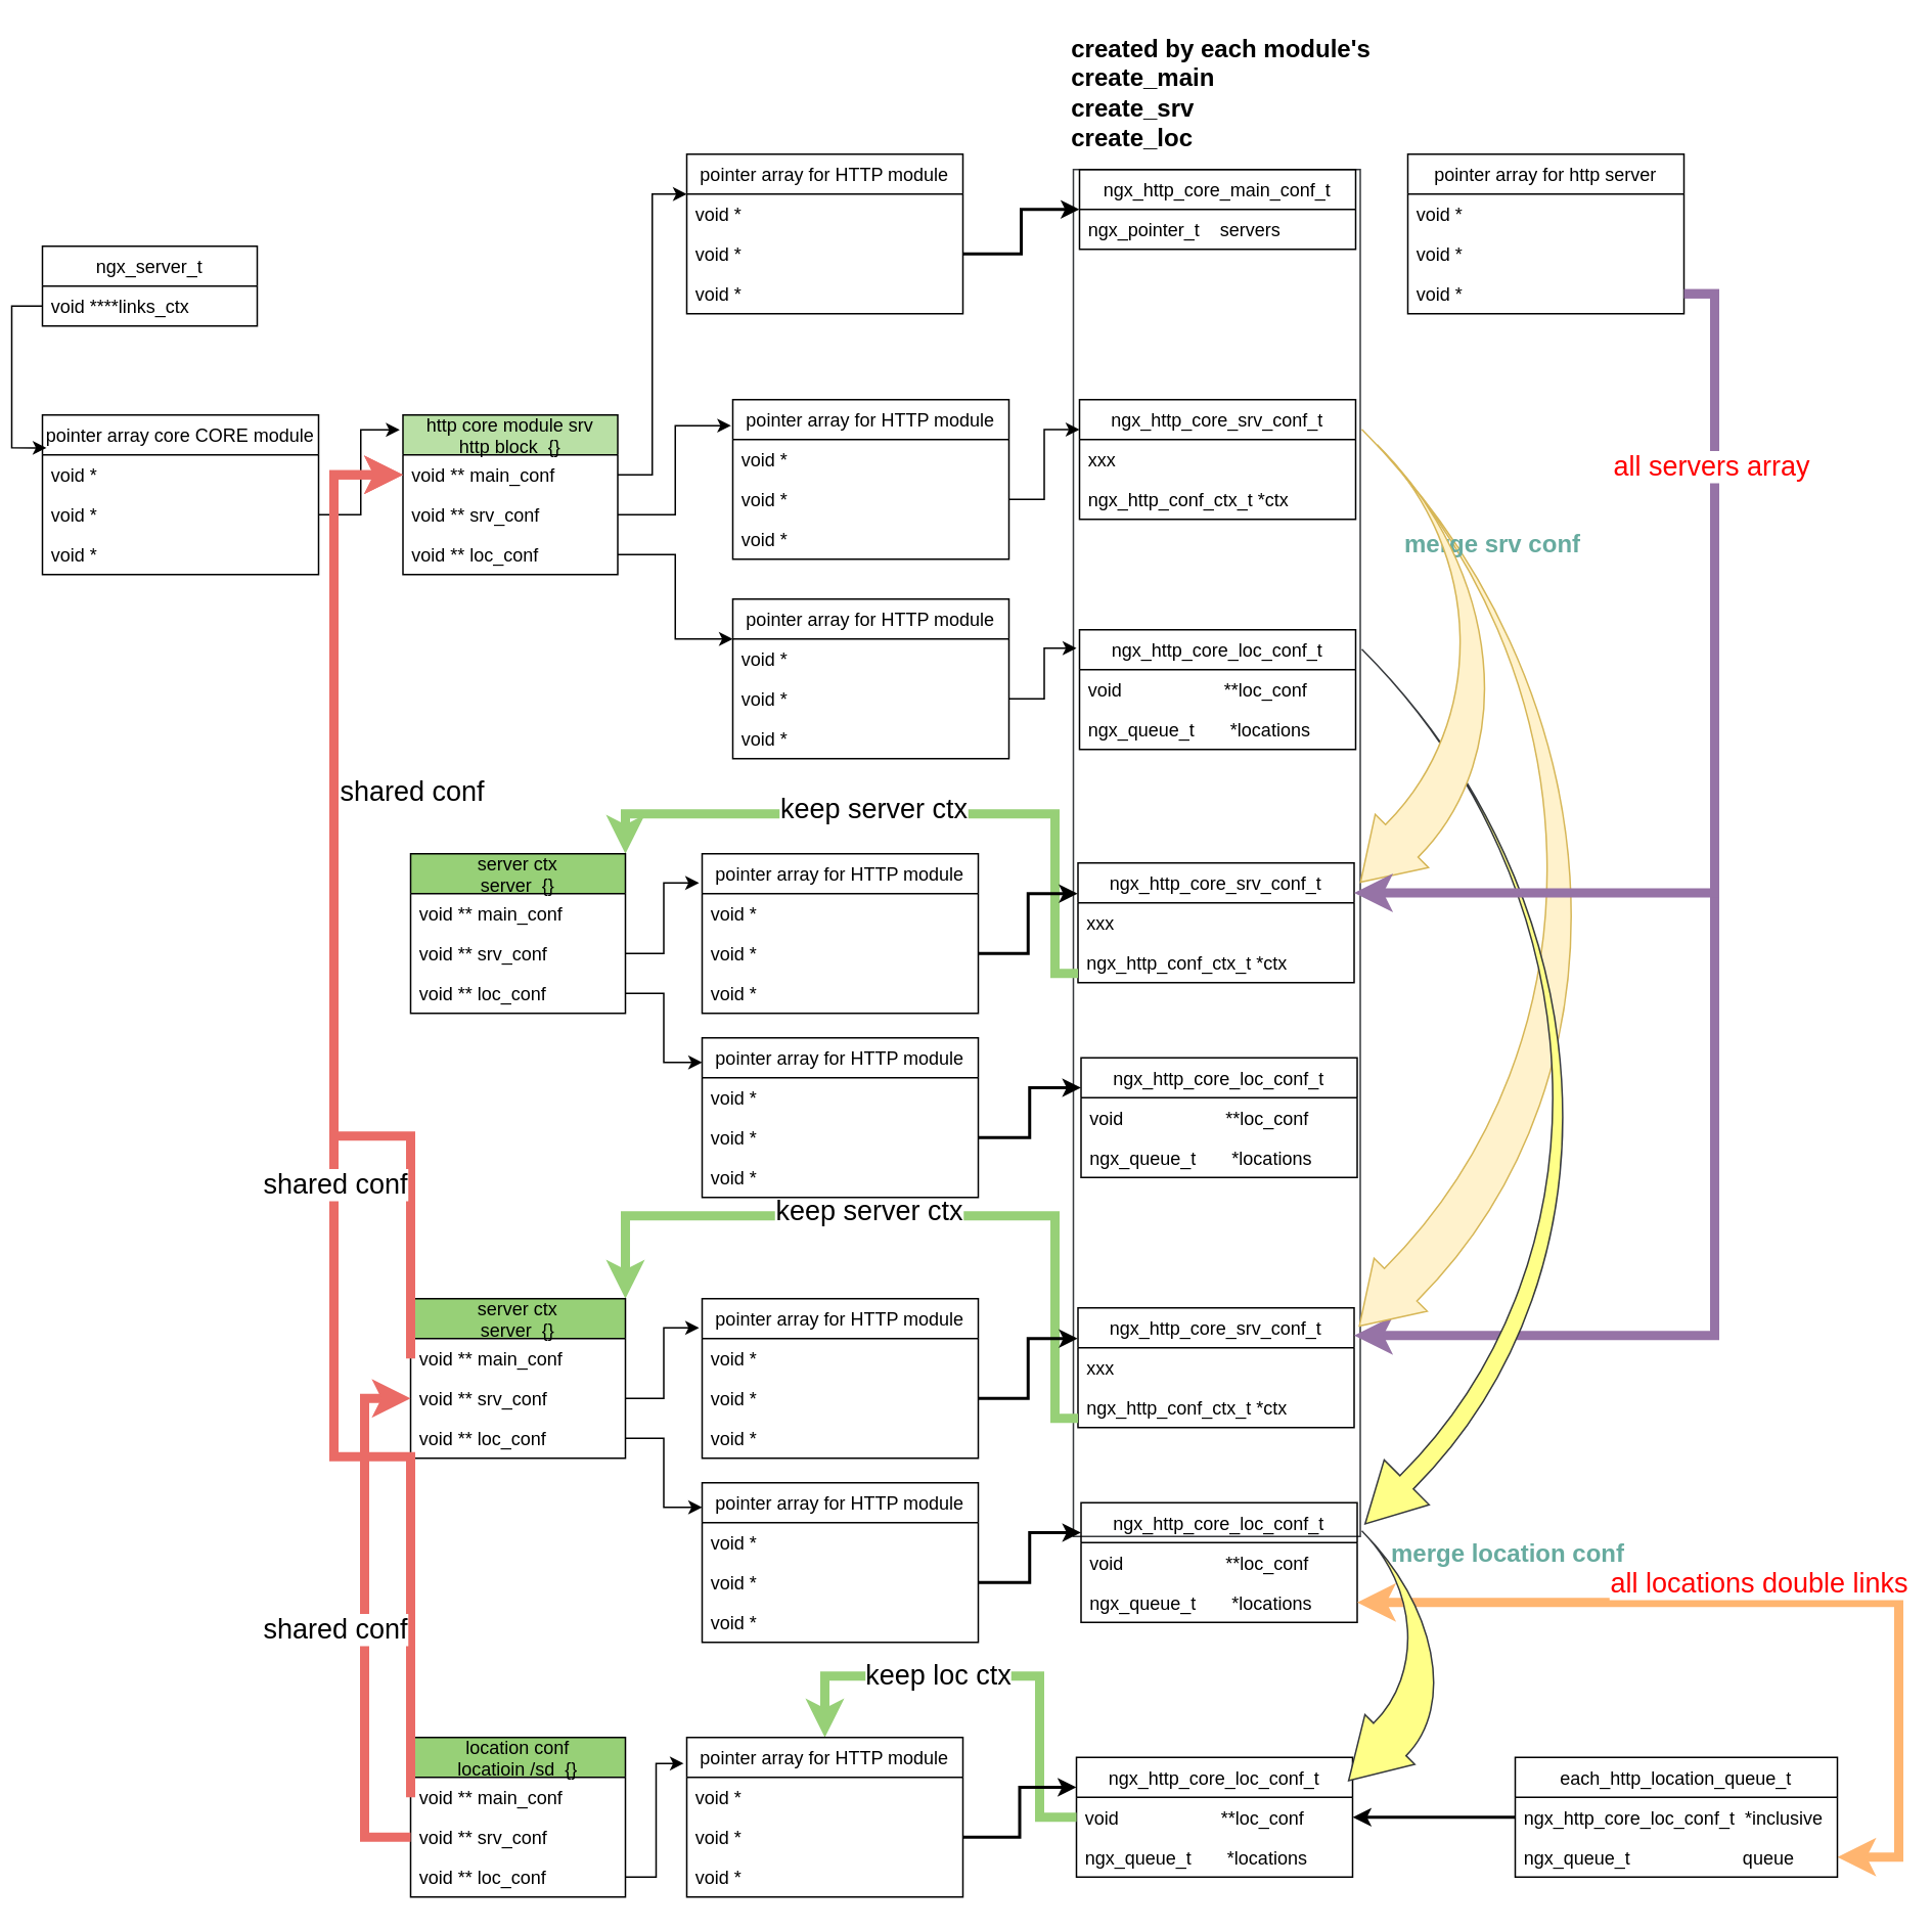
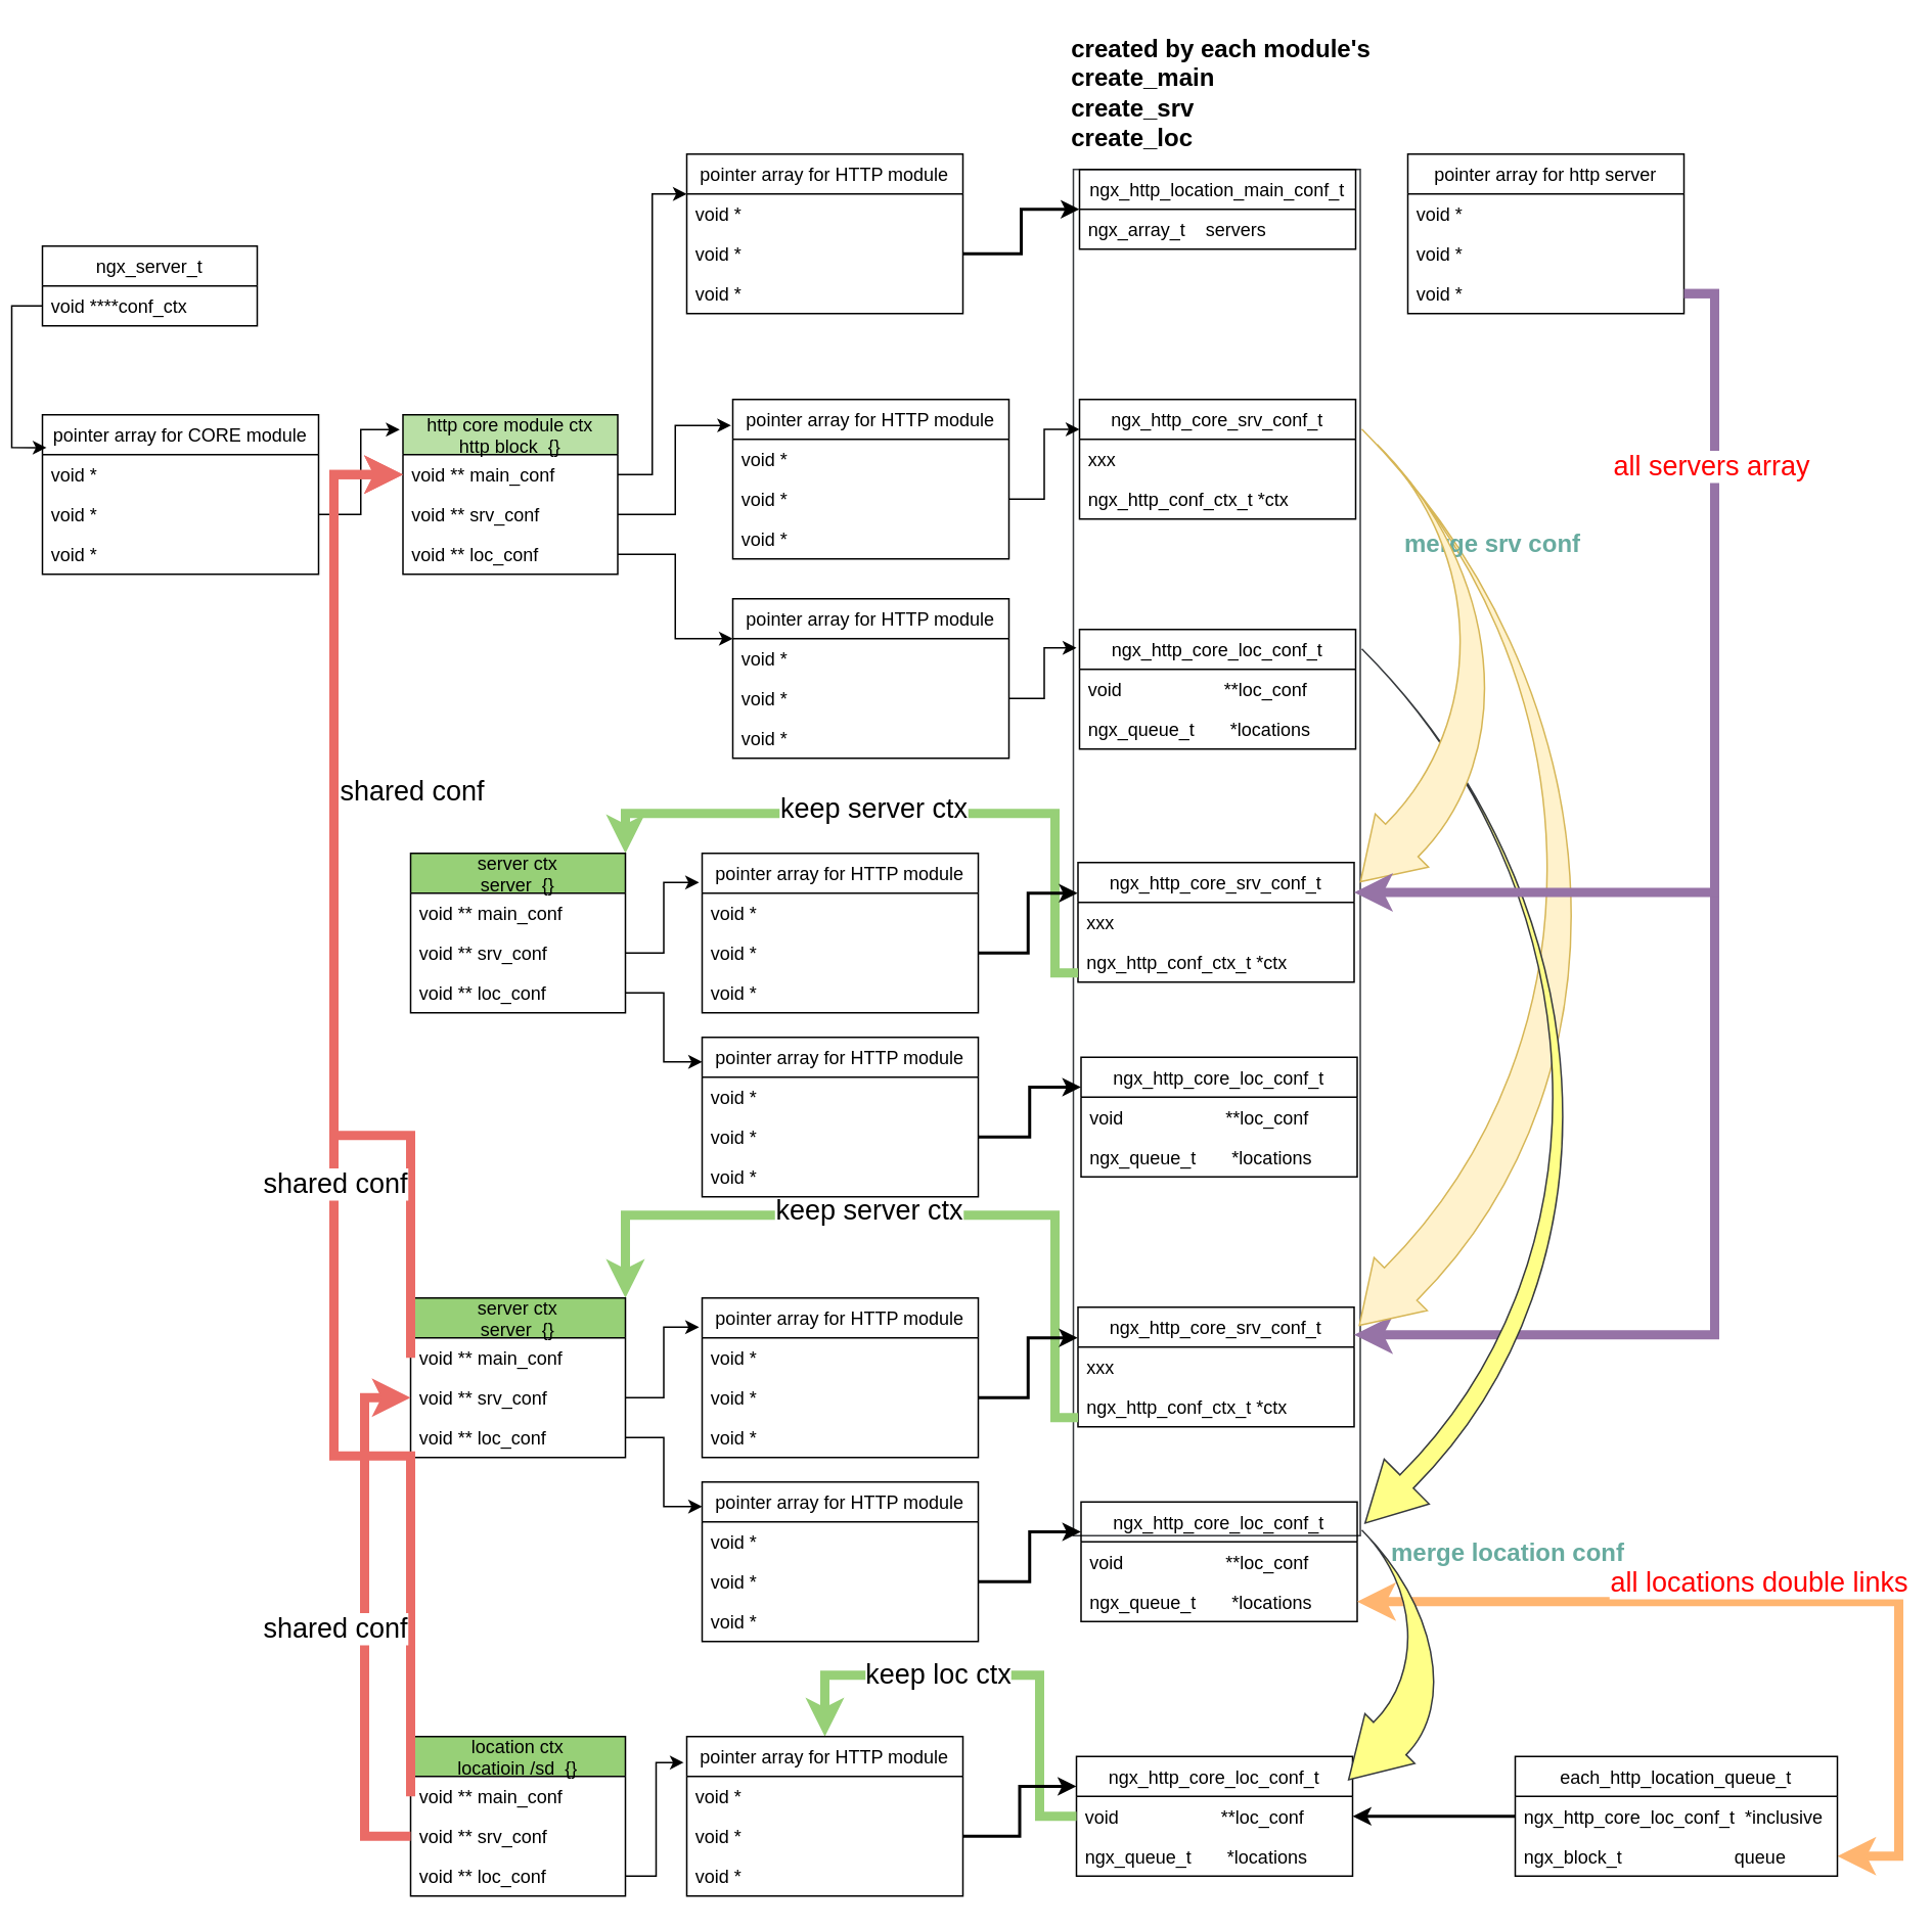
- <mxCell id="3" value="ngx_http_core_main_conf_t" style="swimlane;fontStyle=0;childLayout=stackLayout;horizontal=1;startSize=26;fillColor=none;horizontalStack=0;resizeParent=1;resizeParentMax=0;resizeLast=0;collapsible=1;marginBottom=0;" parent="2" vertex="1"><mxGeometry x="4" width="180" height="52" as="geometry" /></mxCell>
+ <mxCell id="3" value="ngx_http_location_main_conf_t" style="swimlane;fontStyle=0;childLayout=stackLayout;horizontal=1;startSize=26;fillColor=none;horizontalStack=0;resizeParent=1;resizeParentMax=0;resizeLast=0;collapsible=1;marginBottom=0;" parent="2" vertex="1"><mxGeometry x="4" width="180" height="52" as="geometry" /></mxCell>
- <mxCell id="4" value="ngx_pointer_t    servers" style="text;strokeColor=none;fillColor=none;align=left;verticalAlign=top;spacingLeft=4;spacingRight=4;overflow=hidden;rotatable=0;points=[[0,0.5],[1,0.5]];portConstraint=eastwest;" parent="3" vertex="1"><mxGeometry y="26" width="180" height="26" as="geometry" /></mxCell>
+ <mxCell id="4" value="ngx_array_t    servers" style="text;strokeColor=none;fillColor=none;align=left;verticalAlign=top;spacingLeft=4;spacingRight=4;overflow=hidden;rotatable=0;points=[[0,0.5],[1,0.5]];portConstraint=eastwest;" parent="3" vertex="1"><mxGeometry y="26" width="180" height="26" as="geometry" /></mxCell>
- <mxCell id="45" value="void ****links_ctx" style="text;strokeColor=none;fillColor=none;align=left;verticalAlign=top;spacingLeft=4;spacingRight=4;overflow=hidden;rotatable=0;points=[[0,0.5],[1,0.5]];portConstraint=eastwest;" parent="44" vertex="1"><mxGeometry y="26" width="140" height="26" as="geometry" /></mxCell>
+ <mxCell id="45" value="void ****conf_ctx" style="text;strokeColor=none;fillColor=none;align=left;verticalAlign=top;spacingLeft=4;spacingRight=4;overflow=hidden;rotatable=0;points=[[0,0.5],[1,0.5]];portConstraint=eastwest;" parent="44" vertex="1"><mxGeometry y="26" width="140" height="26" as="geometry" /></mxCell>
- <mxCell id="58" value="http core module srv&#10;http block  {}" style="swimlane;fontStyle=0;childLayout=stackLayout;horizontal=1;startSize=26;fillColor=#B9E0A5;horizontalStack=0;resizeParent=1;resizeParentMax=0;resizeLast=0;collapsible=1;marginBottom=0;" parent="1" vertex="1"><mxGeometry x="255" y="270" width="140" height="104" as="geometry" /></mxCell>
+ <mxCell id="58" value="http core module ctx&#10;http block  {}" style="swimlane;fontStyle=0;childLayout=stackLayout;horizontal=1;startSize=26;fillColor=#B9E0A5;horizontalStack=0;resizeParent=1;resizeParentMax=0;resizeLast=0;collapsible=1;marginBottom=0;" parent="1" vertex="1"><mxGeometry x="255" y="270" width="140" height="104" as="geometry" /></mxCell>
- <mxCell id="46" value="pointer array core CORE module" style="swimlane;fontStyle=0;childLayout=stackLayout;horizontal=1;startSize=26;fillColor=none;horizontalStack=0;resizeParent=1;resizeParentMax=0;resizeLast=0;collapsible=1;marginBottom=0;" parent="1" vertex="1"><mxGeometry x="20" y="270" width="180" height="104" as="geometry" /></mxCell>
+ <mxCell id="46" value="pointer array for CORE module" style="swimlane;fontStyle=0;childLayout=stackLayout;horizontal=1;startSize=26;fillColor=none;horizontalStack=0;resizeParent=1;resizeParentMax=0;resizeLast=0;collapsible=1;marginBottom=0;" parent="1" vertex="1"><mxGeometry x="20" y="270" width="180" height="104" as="geometry" /></mxCell>
- <mxCell id="70" value="location conf&#10;locatioin /sd  {}" style="swimlane;fontStyle=0;childLayout=stackLayout;horizontal=1;startSize=26;fillColor=#97D077;horizontalStack=0;resizeParent=1;resizeParentMax=0;resizeLast=0;collapsible=1;marginBottom=0;" parent="1" vertex="1"><mxGeometry x="260" y="1132" width="140" height="104" as="geometry" /></mxCell>
+ <mxCell id="70" value="location ctx&#10;locatioin /sd  {}" style="swimlane;fontStyle=0;childLayout=stackLayout;horizontal=1;startSize=26;fillColor=#97D077;horizontalStack=0;resizeParent=1;resizeParentMax=0;resizeLast=0;collapsible=1;marginBottom=0;" parent="1" vertex="1"><mxGeometry x="260" y="1132" width="140" height="104" as="geometry" /></mxCell>
- <mxCell id="80" value="ngx_queue_t                      queue" style="text;strokeColor=none;fillColor=none;align=left;verticalAlign=top;spacingLeft=4;spacingRight=4;overflow=hidden;rotatable=0;points=[[0,0.5],[1,0.5]];portConstraint=eastwest;" parent="78" vertex="1"><mxGeometry y="52" width="210" height="26" as="geometry" /></mxCell>
+ <mxCell id="80" value="ngx_block_t                      queue" style="text;strokeColor=none;fillColor=none;align=left;verticalAlign=top;spacingLeft=4;spacingRight=4;overflow=hidden;rotatable=0;points=[[0,0.5],[1,0.5]];portConstraint=eastwest;" parent="78" vertex="1"><mxGeometry y="52" width="210" height="26" as="geometry" /></mxCell>
